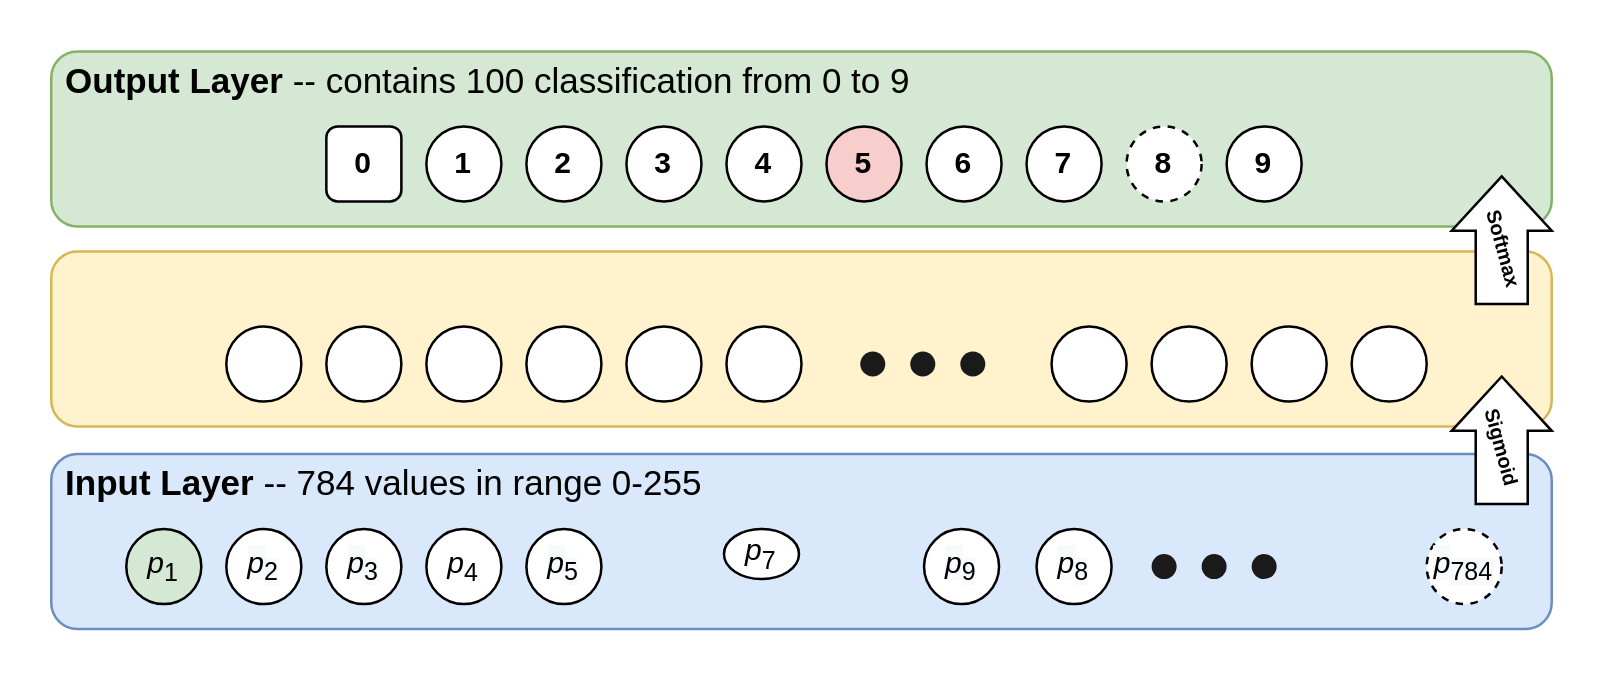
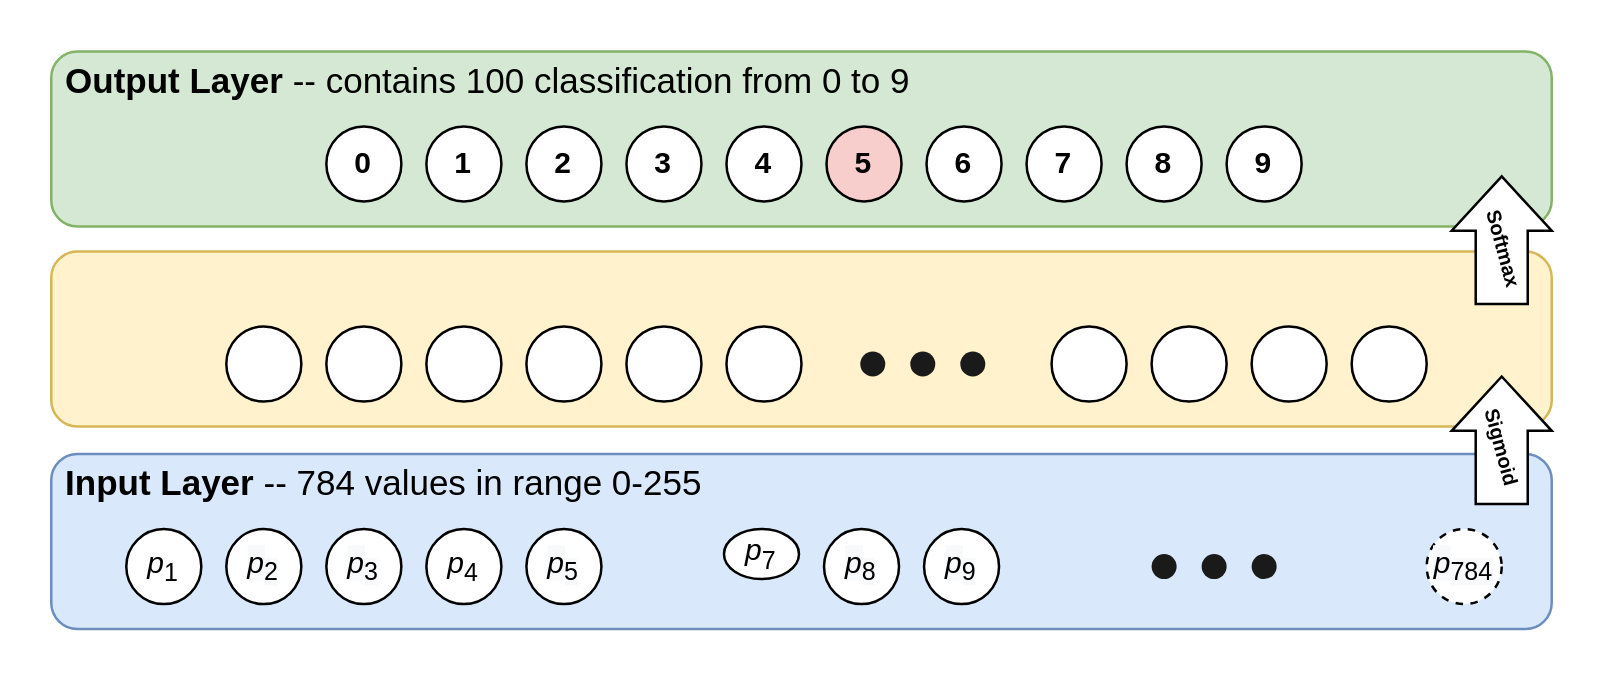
- <mxCell id="9" value="0" style="whiteSpace=wrap;html=1;aspect=fixed;fontStyle=1;rounded=1;" vertex="1" parent="1"><mxGeometry x="130" y="50" width="30" height="30" as="geometry" /></mxCell>
+ <mxCell id="9" value="0" style="ellipse;whiteSpace=wrap;html=1;aspect=fixed;fontStyle=1" vertex="1" parent="1"><mxGeometry x="130" y="50" width="30" height="30" as="geometry" /></mxCell>
- <mxCell id="18" value="8" style="ellipse;whiteSpace=wrap;html=1;aspect=fixed;fontStyle=1;dashed=1;" vertex="1" parent="1"><mxGeometry x="450" y="50" width="30" height="30" as="geometry" /></mxCell>
+ <mxCell id="18" value="8" style="ellipse;whiteSpace=wrap;html=1;aspect=fixed;fontStyle=1" vertex="1" parent="1"><mxGeometry x="450" y="50" width="30" height="30" as="geometry" /></mxCell>
- <mxCell id="5" value="&lt;i&gt;p&lt;/i&gt;&lt;sub&gt;1&lt;/sub&gt;" style="ellipse;whiteSpace=wrap;html=1;aspect=fixed;fillColor=#d5e8d4;" vertex="1" parent="1"><mxGeometry x="50" y="211" width="30" height="30" as="geometry" /></mxCell>
+ <mxCell id="5" value="&lt;i&gt;p&lt;/i&gt;&lt;sub&gt;1&lt;/sub&gt;" style="ellipse;whiteSpace=wrap;html=1;aspect=fixed;" vertex="1" parent="1"><mxGeometry x="50" y="211" width="30" height="30" as="geometry" /></mxCell>
- <mxCell id="32" value="&lt;span style=&quot;color: rgb(0 , 0 , 0) ; font-family: &amp;#34;helvetica&amp;#34; ; font-size: 12px ; font-weight: 400 ; letter-spacing: normal ; text-align: center ; text-indent: 0px ; text-transform: none ; word-spacing: 0px ; background-color: rgb(248 , 249 , 250) ; display: inline ; float: none&quot;&gt;&lt;i&gt;p&lt;/i&gt;&lt;/span&gt;&lt;sub style=&quot;color: rgb(0 , 0 , 0) ; font-family: &amp;#34;helvetica&amp;#34; ; font-style: normal ; font-weight: 400 ; letter-spacing: normal ; text-align: center ; text-indent: 0px ; text-transform: none ; word-spacing: 0px ; background-color: rgb(248 , 249 , 250)&quot;&gt;8&lt;/sub&gt;" style="ellipse;whiteSpace=wrap;html=1;aspect=fixed;" vertex="1" parent="1"><mxGeometry x="414" y="211" width="30" height="30" as="geometry" /></mxCell>
+ <mxCell id="32" value="&lt;span style=&quot;color: rgb(0 , 0 , 0) ; font-family: &amp;#34;helvetica&amp;#34; ; font-size: 12px ; font-weight: 400 ; letter-spacing: normal ; text-align: center ; text-indent: 0px ; text-transform: none ; word-spacing: 0px ; background-color: rgb(248 , 249 , 250) ; display: inline ; float: none&quot;&gt;&lt;i&gt;p&lt;/i&gt;&lt;/span&gt;&lt;sub style=&quot;color: rgb(0 , 0 , 0) ; font-family: &amp;#34;helvetica&amp;#34; ; font-style: normal ; font-weight: 400 ; letter-spacing: normal ; text-align: center ; text-indent: 0px ; text-transform: none ; word-spacing: 0px ; background-color: rgb(248 , 249 , 250)&quot;&gt;8&lt;/sub&gt;" style="ellipse;whiteSpace=wrap;html=1;aspect=fixed;" vertex="1" parent="1"><mxGeometry x="329" y="211" width="30" height="30" as="geometry" /></mxCell>
